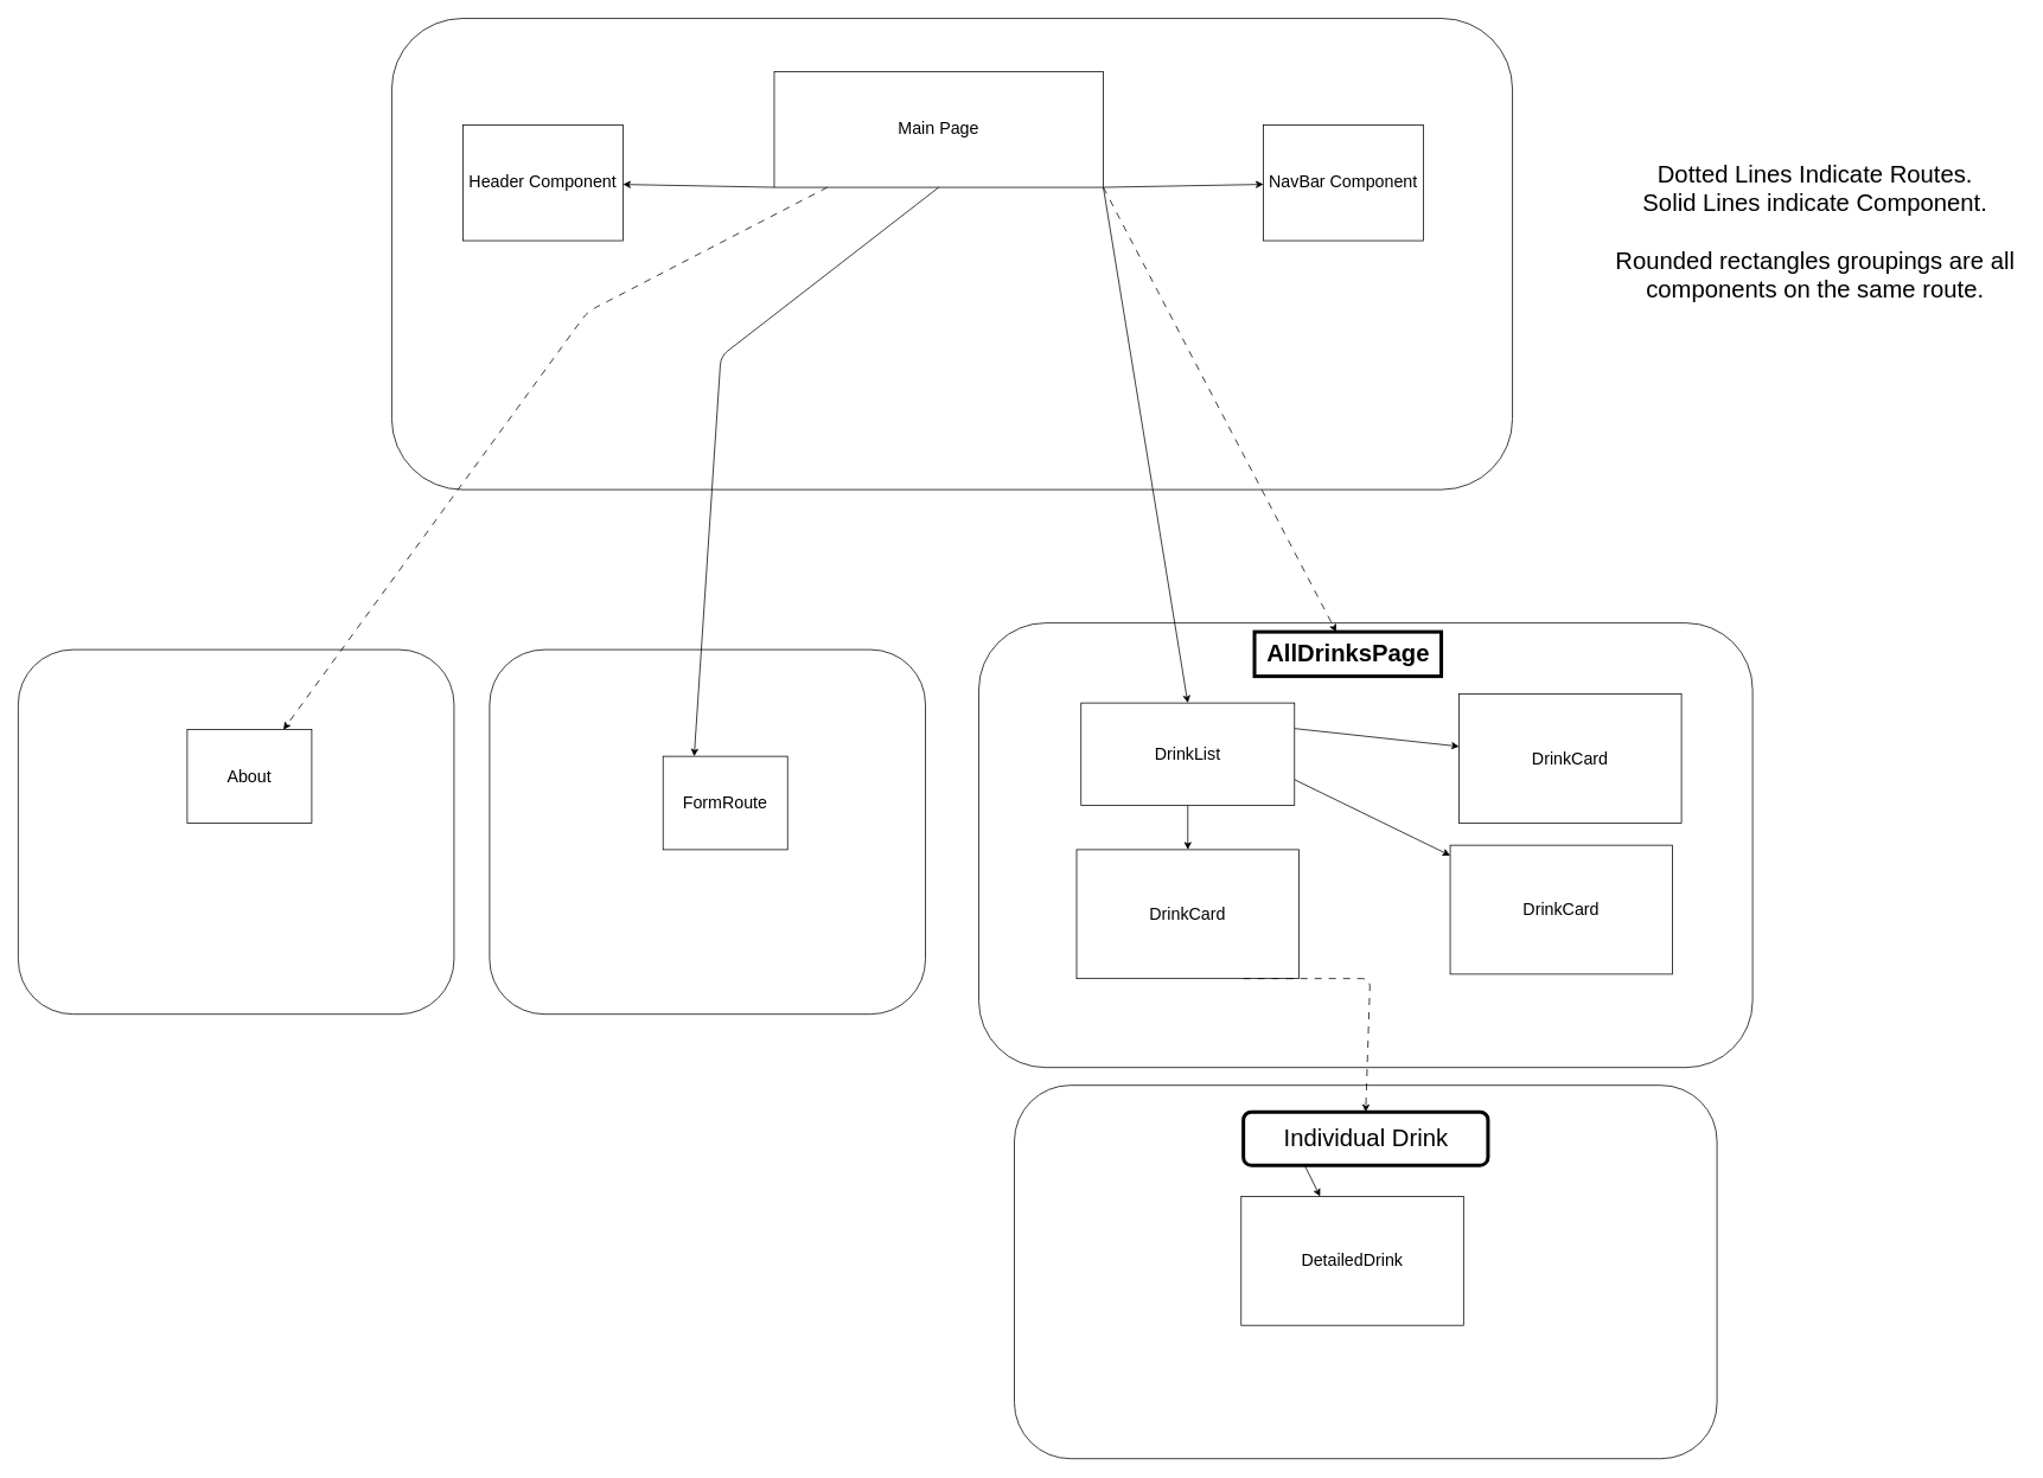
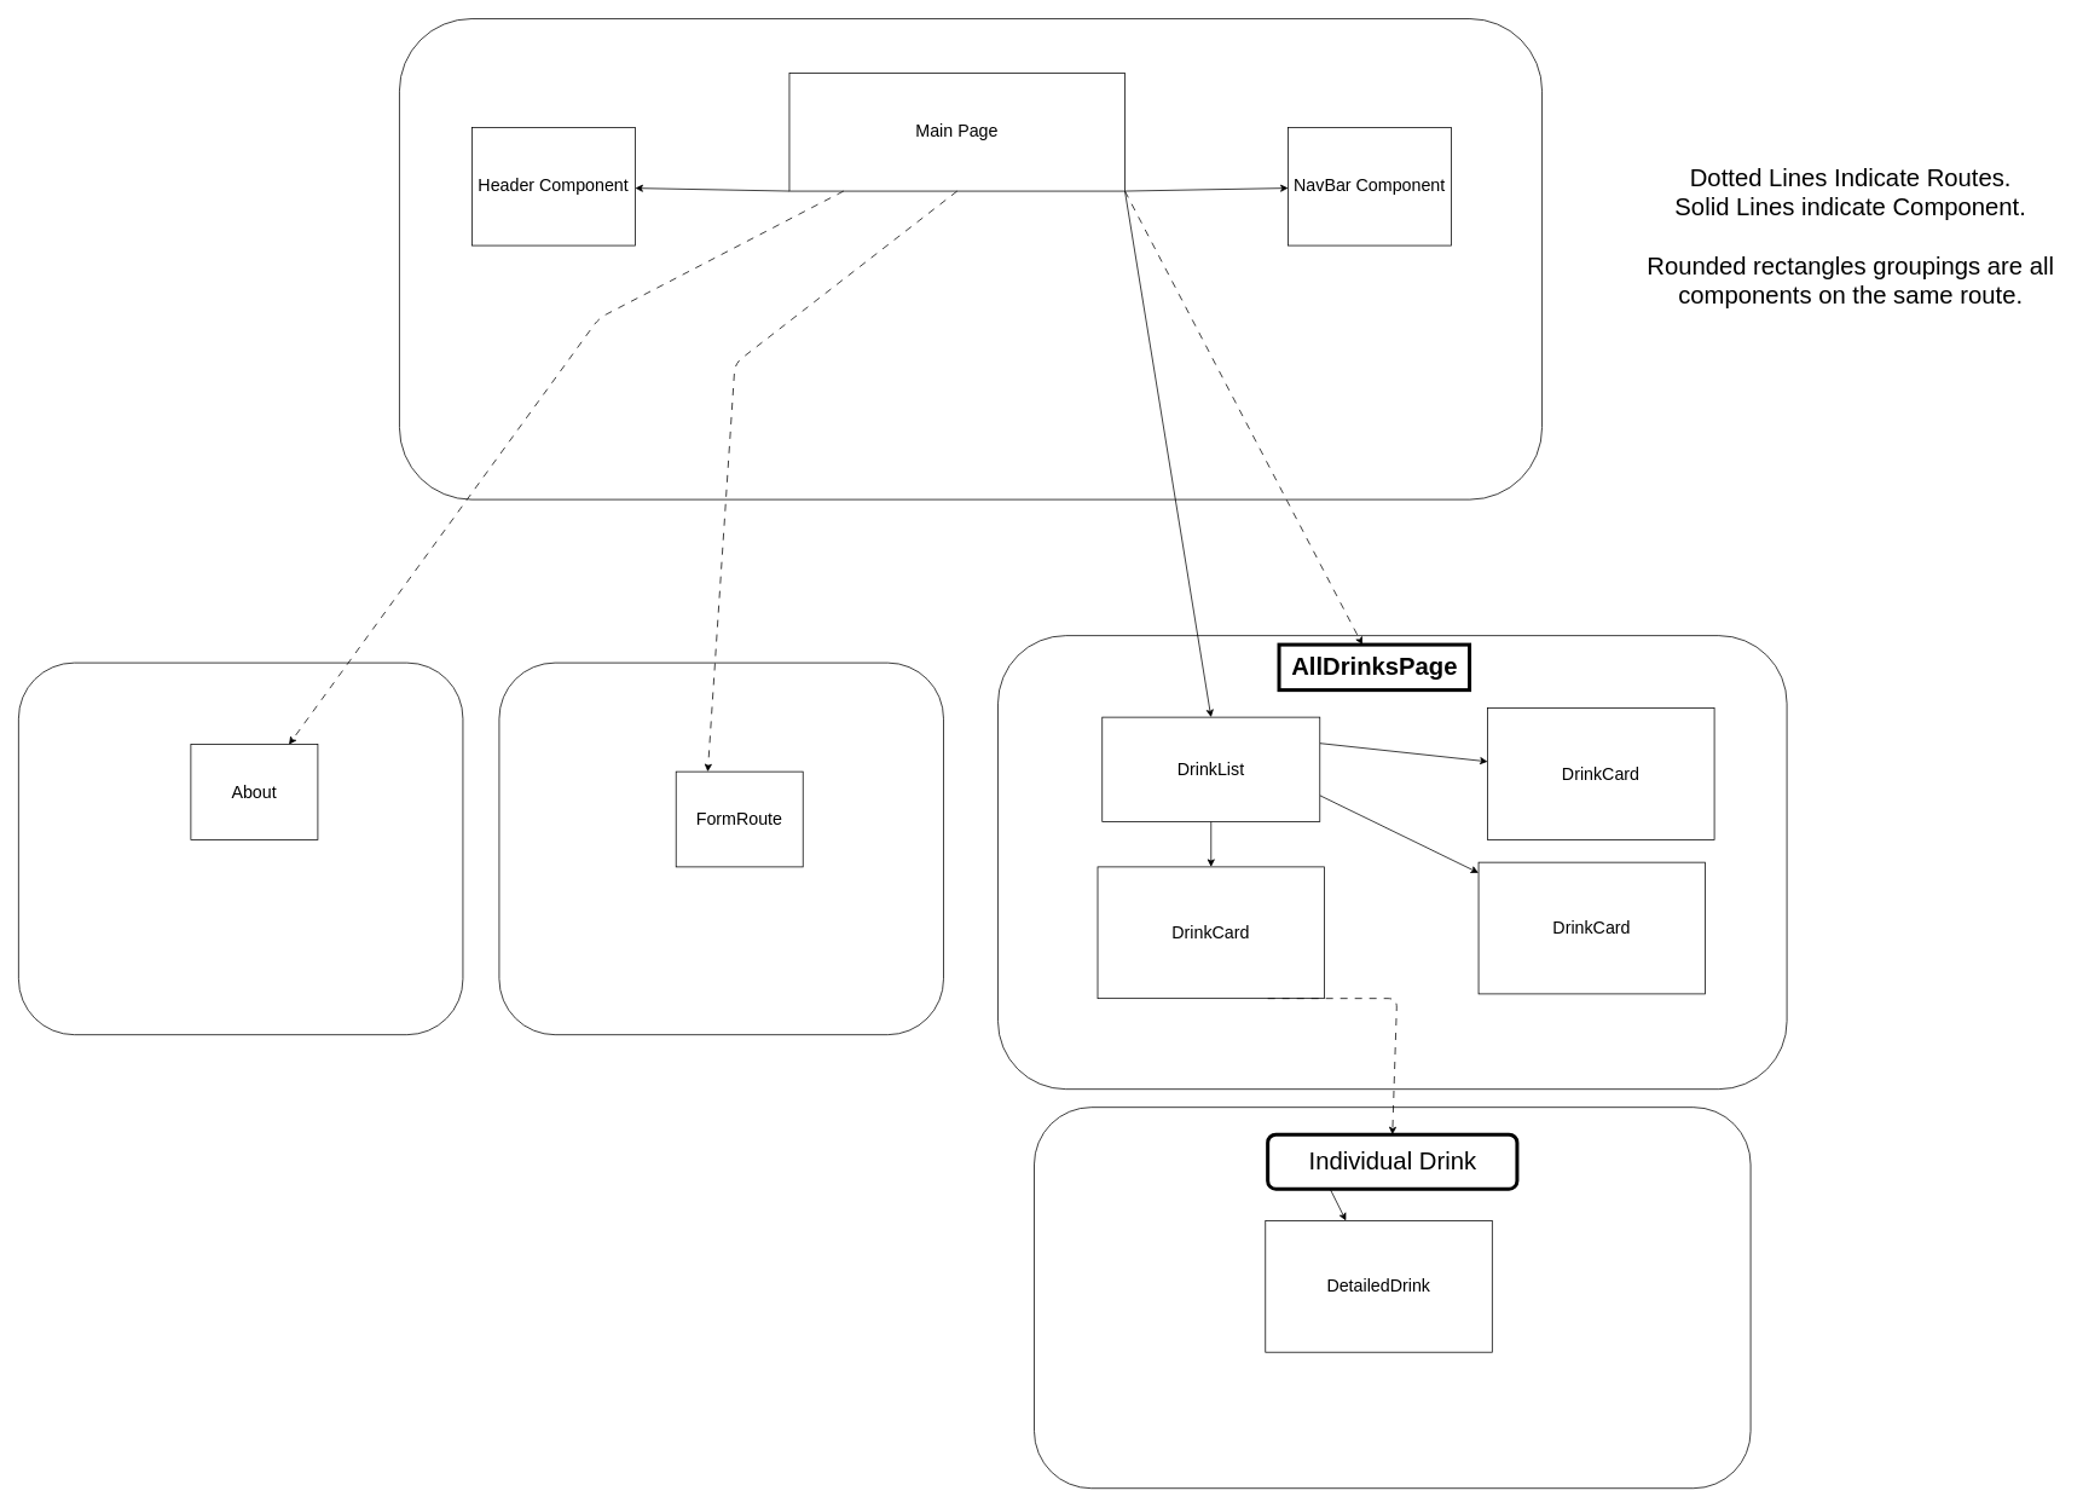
- <mxCell id="22" style="edgeStyle=none;html=1;exitX=0.5;exitY=1;exitDx=0;exitDy=0;entryX=0.25;entryY=0;entryDx=0;entryDy=0;dashed=0;dashPattern=8 8;fontSize=27;" edge="1" parent="1" source="9" target="21"><mxGeometry relative="1" as="geometry"><Array as="points"><mxPoint x="810" y="400" /></Array></mxGeometry></mxCell>
+ <mxCell id="22" style="edgeStyle=none;html=1;exitX=0.5;exitY=1;exitDx=0;exitDy=0;entryX=0.25;entryY=0;entryDx=0;entryDy=0;dashed=1;dashPattern=8 8;fontSize=27;" edge="1" parent="1" source="9" target="21"><mxGeometry relative="1" as="geometry"><Array as="points"><mxPoint x="810" y="400" /></Array></mxGeometry></mxCell>
